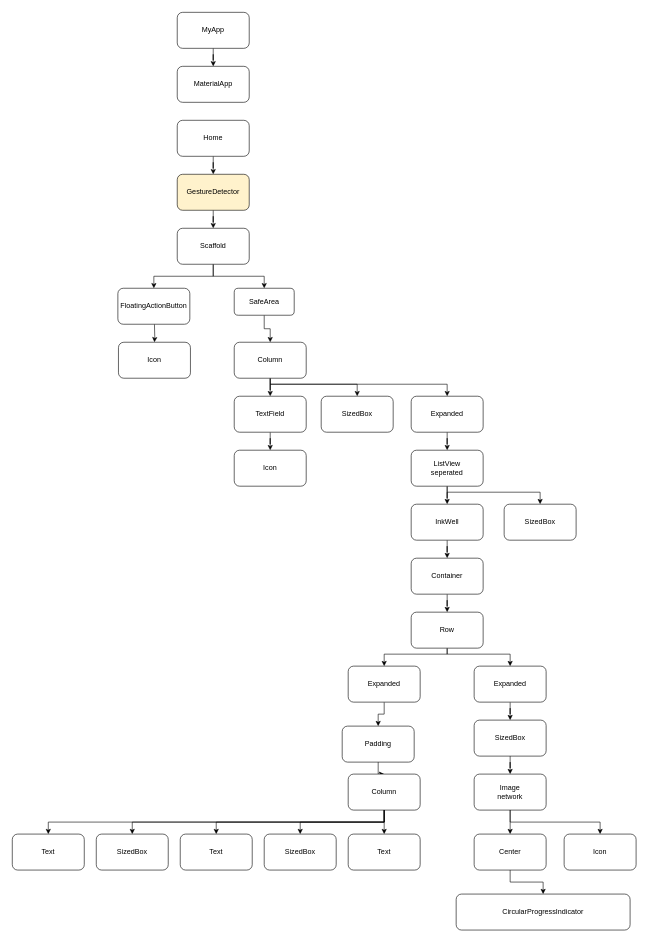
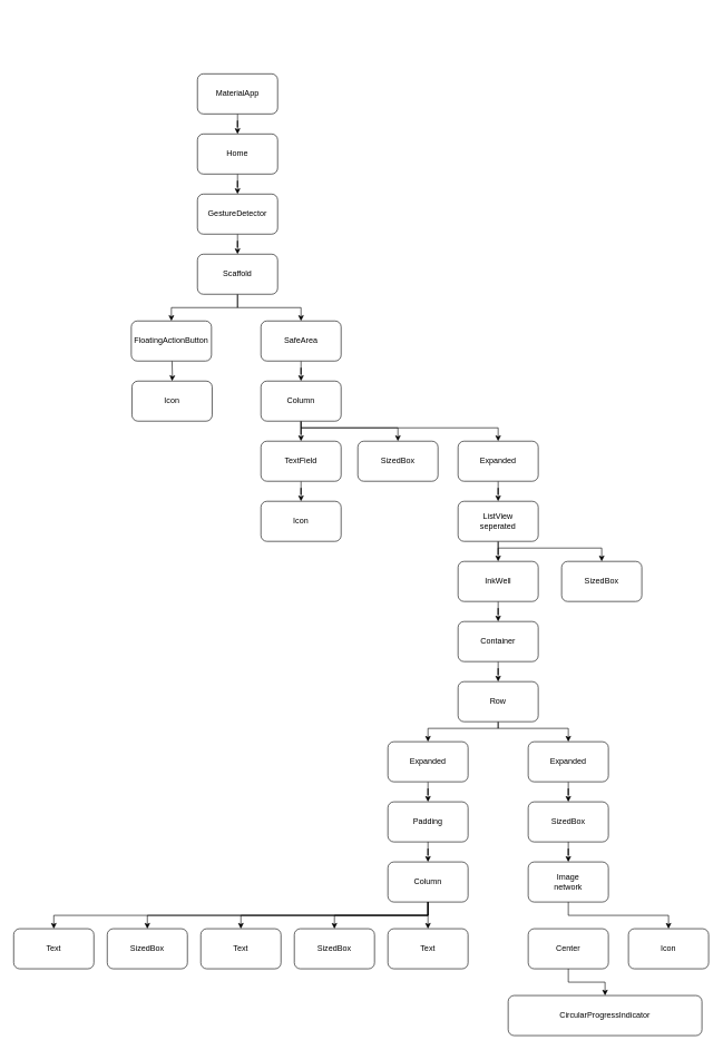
- <mxCell id="3" value="MyApp" style="rounded=1;whiteSpace=wrap;html=1;" vertex="1" parent="1"><mxGeometry x="295" y="20" width="120" height="60" as="geometry" /></mxCell>
- <mxCell id="2" value="" style="edgeStyle=orthogonalEdgeStyle;rounded=0;orthogonalLoop=1;jettySize=auto;html=1;" edge="1" parent="1" source="3" target="5"><mxGeometry relative="1" as="geometry" /></mxCell>
+ <mxCell id="4" value="" style="edgeStyle=orthogonalEdgeStyle;rounded=0;orthogonalLoop=1;jettySize=auto;html=1;" edge="1" parent="1" source="5" target="7"><mxGeometry relative="1" as="geometry" /></mxCell>
- <mxCell id="9" value="GestureDetector" style="rounded=1;whiteSpace=wrap;html=1;fillColor=#fff2cc;" vertex="1" parent="1"><mxGeometry x="295" y="290" width="120" height="60" as="geometry" /></mxCell>
+ <mxCell id="9" value="GestureDetector" style="rounded=1;whiteSpace=wrap;html=1;" vertex="1" parent="1"><mxGeometry x="295" y="290" width="120" height="60" as="geometry" /></mxCell>
- <mxCell id="17" value="SafeArea" style="rounded=1;whiteSpace=wrap;html=1;" vertex="1" parent="1"><mxGeometry x="390" y="480" width="100" height="45" as="geometry" /></mxCell>
+ <mxCell id="17" value="SafeArea" style="rounded=1;whiteSpace=wrap;html=1;" vertex="1" parent="1"><mxGeometry x="390" y="480" width="120" height="60" as="geometry" /></mxCell>
- <mxCell id="43" value="Padding" style="rounded=1;whiteSpace=wrap;html=1;" vertex="1" parent="1"><mxGeometry x="570" y="1210" width="120" height="60" as="geometry" /></mxCell>
+ <mxCell id="43" value="Padding" style="rounded=1;whiteSpace=wrap;html=1;" vertex="1" parent="1"><mxGeometry x="580" y="1200" width="120" height="60" as="geometry" /></mxCell>
- <mxCell id="57" value="" style="edgeStyle=orthogonalEdgeStyle;rounded=0;orthogonalLoop=1;jettySize=auto;html=1;" edge="1" parent="1" source="59" target="62"><mxGeometry relative="1" as="geometry" /></mxCell>
